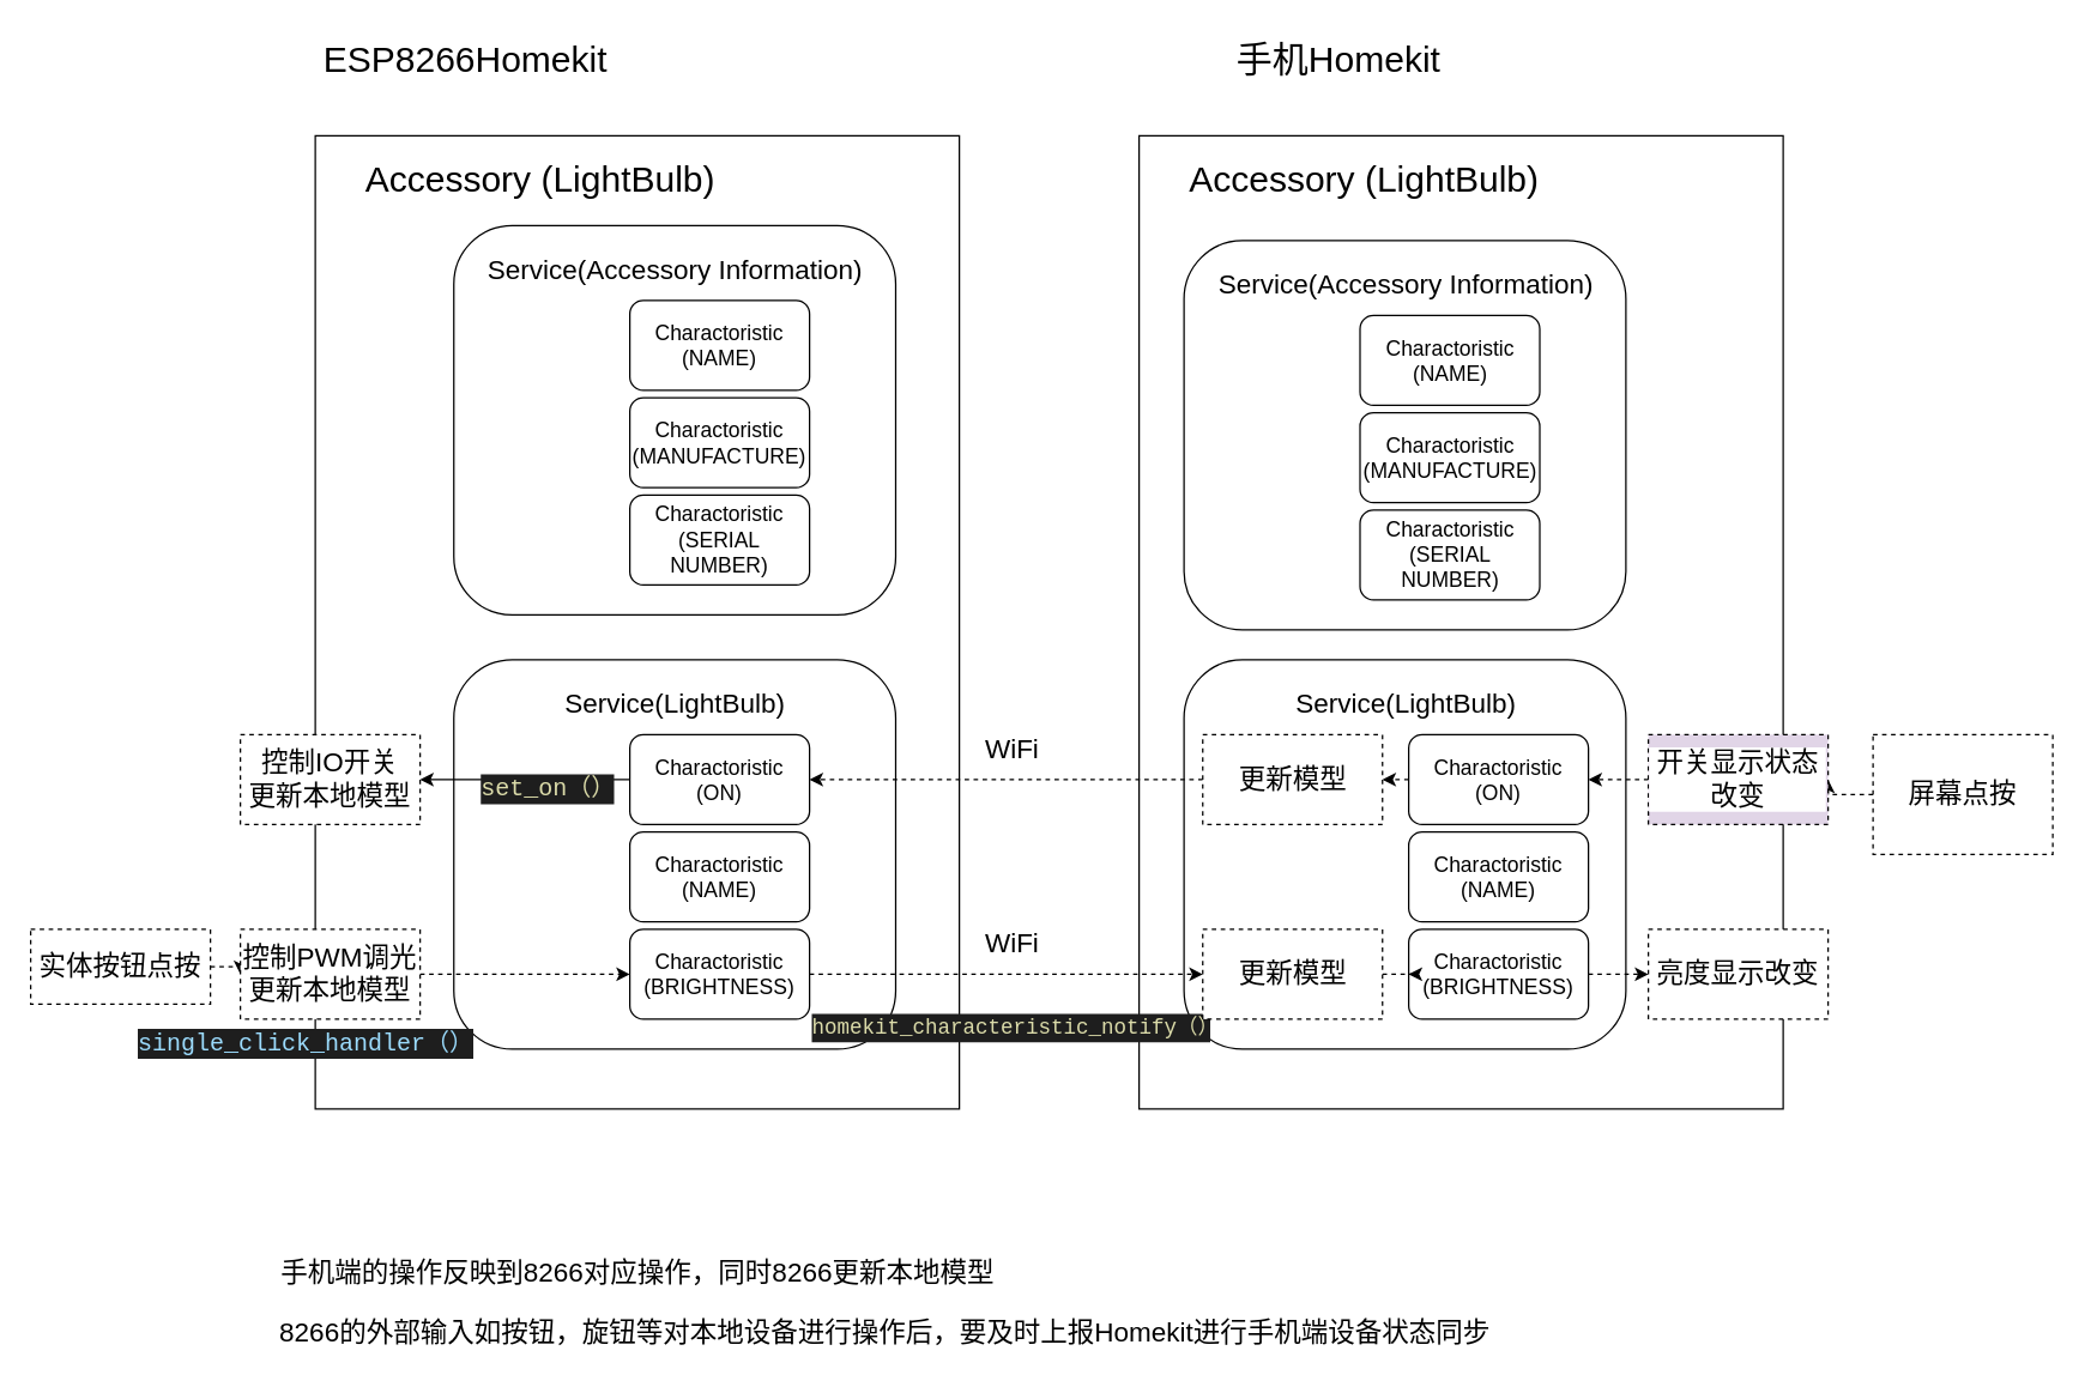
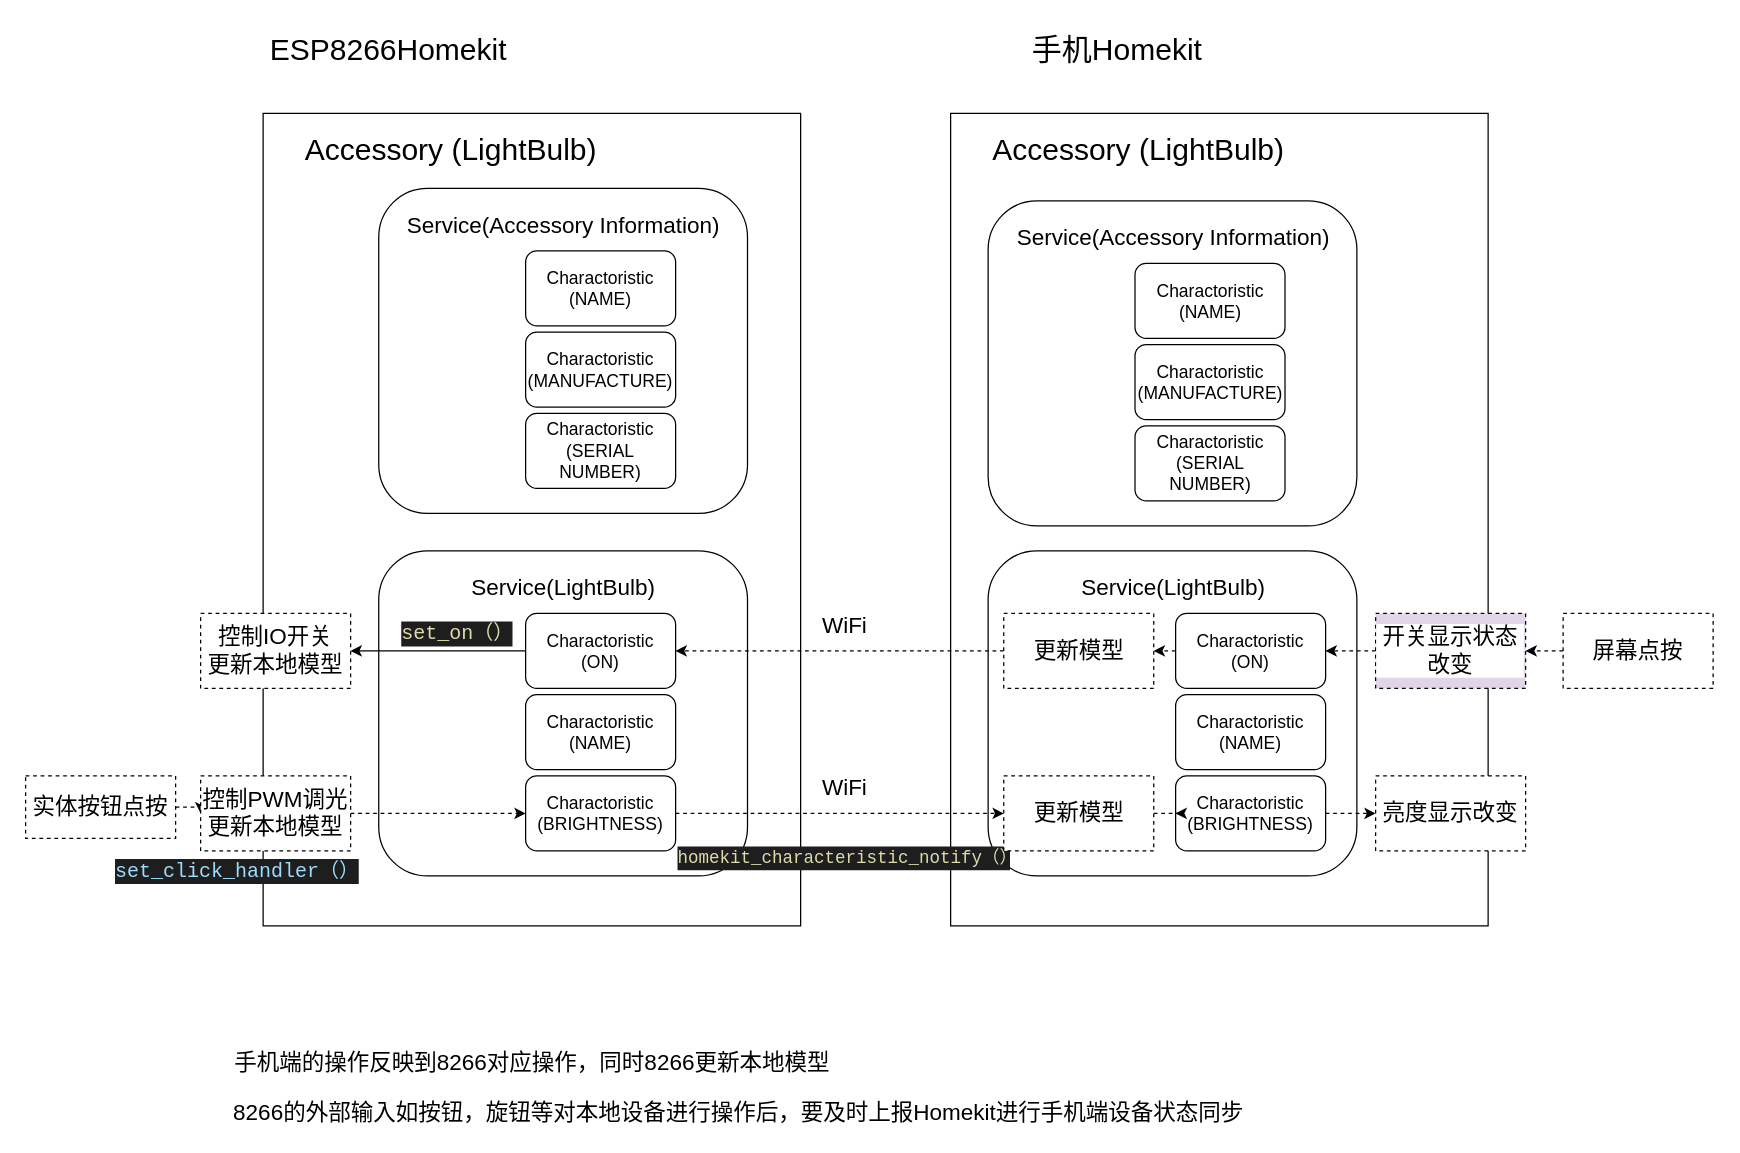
- <mxCell id="41" value="&lt;div style=&quot;color: rgb(212, 212, 212); background-color: rgb(30, 30, 30); font-family: Consolas, &amp;quot;Courier New&amp;quot;, monospace; font-weight: normal; line-height: 19px;&quot;&gt;&lt;div style=&quot;&quot;&gt;&lt;span style=&quot;color: rgb(220, 220, 170);&quot;&gt;&lt;font style=&quot;font-size: 16px;&quot;&gt;set_on（）&lt;/font&gt;&lt;/span&gt;&lt;/div&gt;&lt;/div&gt;" style="text;whiteSpace=wrap;html=1;fontSize=18;" parent="1" vertex="1"><mxGeometry x="319" y="510" width="91" height="30" as="geometry" /></mxCell>
+ <mxCell id="41" value="&lt;div style=&quot;color: rgb(212, 212, 212); background-color: rgb(30, 30, 30); font-family: Consolas, &amp;quot;Courier New&amp;quot;, monospace; font-weight: normal; line-height: 19px;&quot;&gt;&lt;div style=&quot;&quot;&gt;&lt;span style=&quot;color: rgb(220, 220, 170);&quot;&gt;&lt;font style=&quot;font-size: 16px;&quot;&gt;set_on（）&lt;/font&gt;&lt;/span&gt;&lt;/div&gt;&lt;/div&gt;" style="text;whiteSpace=wrap;html=1;fontSize=18;" parent="1" vertex="1"><mxGeometry x="319" y="490" width="91" height="30" as="geometry" /></mxCell>
- <mxCell id="31" value="屏幕点按" style="rounded=0;whiteSpace=wrap;html=1;labelBackgroundColor=#FFFFFF;fontSize=18;dashed=1;" parent="1" vertex="1"><mxGeometry x="1250" y="490" width="120" height="80" as="geometry" /></mxCell>
+ <mxCell id="31" value="屏幕点按" style="rounded=0;whiteSpace=wrap;html=1;labelBackgroundColor=#FFFFFF;fontSize=18;dashed=1;" parent="1" vertex="1"><mxGeometry x="1250" y="490" width="120" height="60" as="geometry" /></mxCell>
- <mxCell id="46" value="&lt;div style=&quot;color: rgb(212, 212, 212); background-color: rgb(30, 30, 30); font-family: Consolas, &amp;quot;Courier New&amp;quot;, monospace; font-weight: normal; line-height: 19px;&quot;&gt;&lt;div style=&quot;&quot;&gt;&lt;span style=&quot;color: rgb(156, 220, 254);&quot;&gt;&lt;font style=&quot;font-size: 16px;&quot;&gt;single_click_handler（）&lt;/font&gt;&lt;/span&gt;&lt;/div&gt;&lt;/div&gt;" style="text;whiteSpace=wrap;html=1;fontSize=18;" parent="1" vertex="1"><mxGeometry x="90" y="680" width="240" height="30" as="geometry" /></mxCell>
+ <mxCell id="46" value="&lt;div style=&quot;color: rgb(212, 212, 212); background-color: rgb(30, 30, 30); font-family: Consolas, &amp;quot;Courier New&amp;quot;, monospace; font-weight: normal; line-height: 19px;&quot;&gt;&lt;div style=&quot;&quot;&gt;&lt;span style=&quot;color: rgb(156, 220, 254);&quot;&gt;&lt;font style=&quot;font-size: 16px;&quot;&gt;set_click_handler（）&lt;/font&gt;&lt;/span&gt;&lt;/div&gt;&lt;/div&gt;" style="text;whiteSpace=wrap;html=1;fontSize=18;" parent="1" vertex="1"><mxGeometry x="90" y="680" width="240" height="30" as="geometry" /></mxCell>
